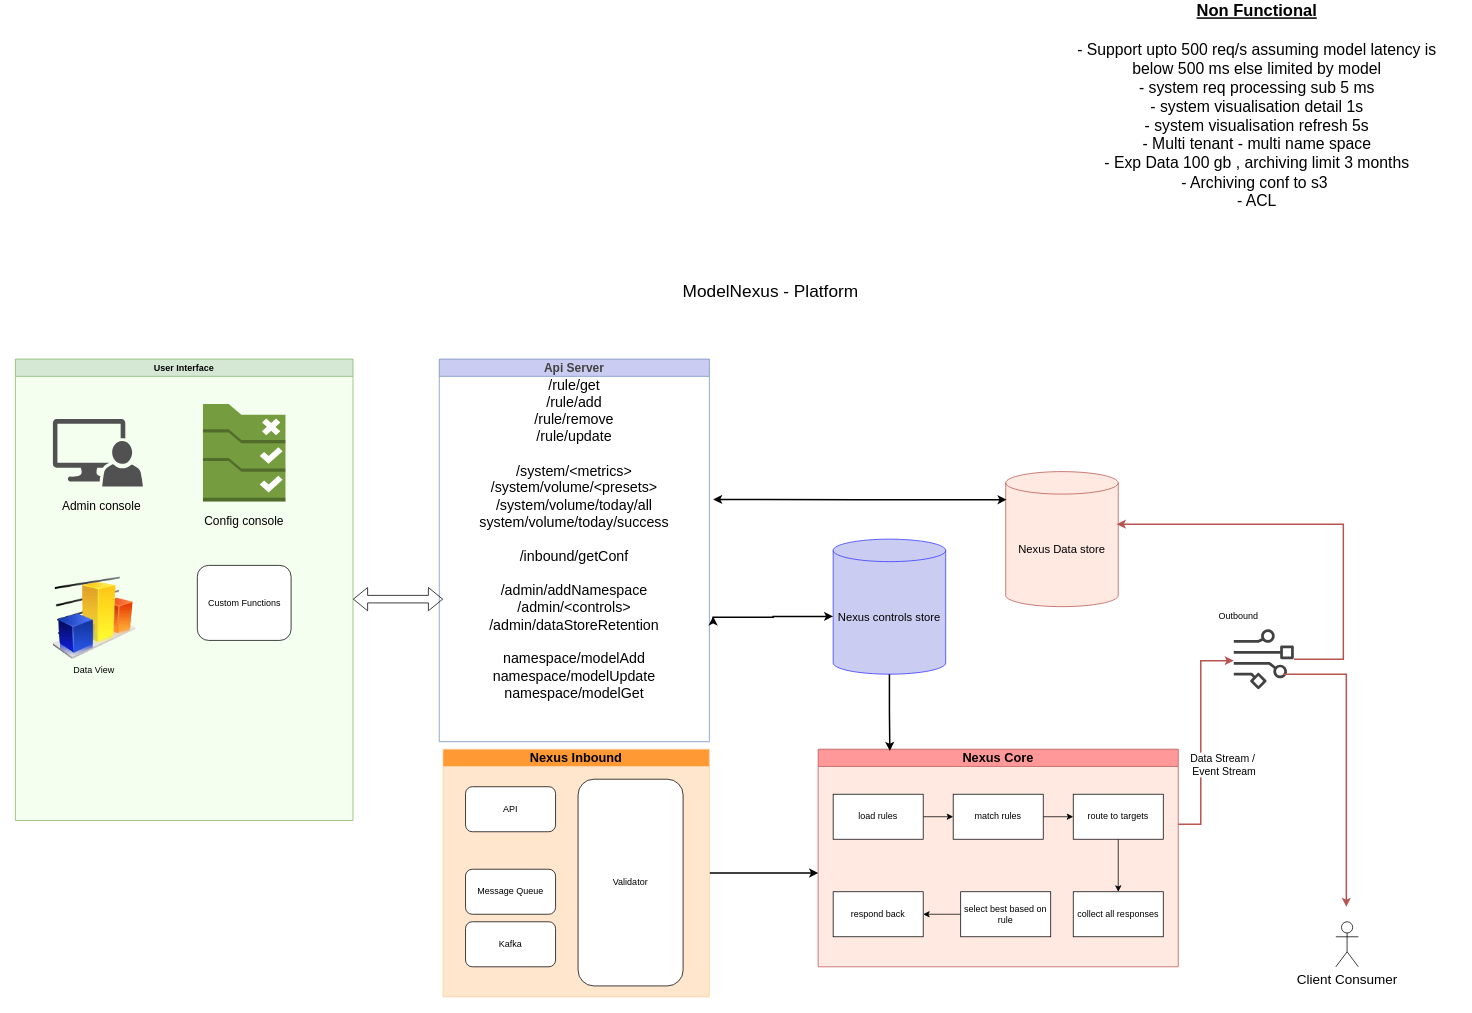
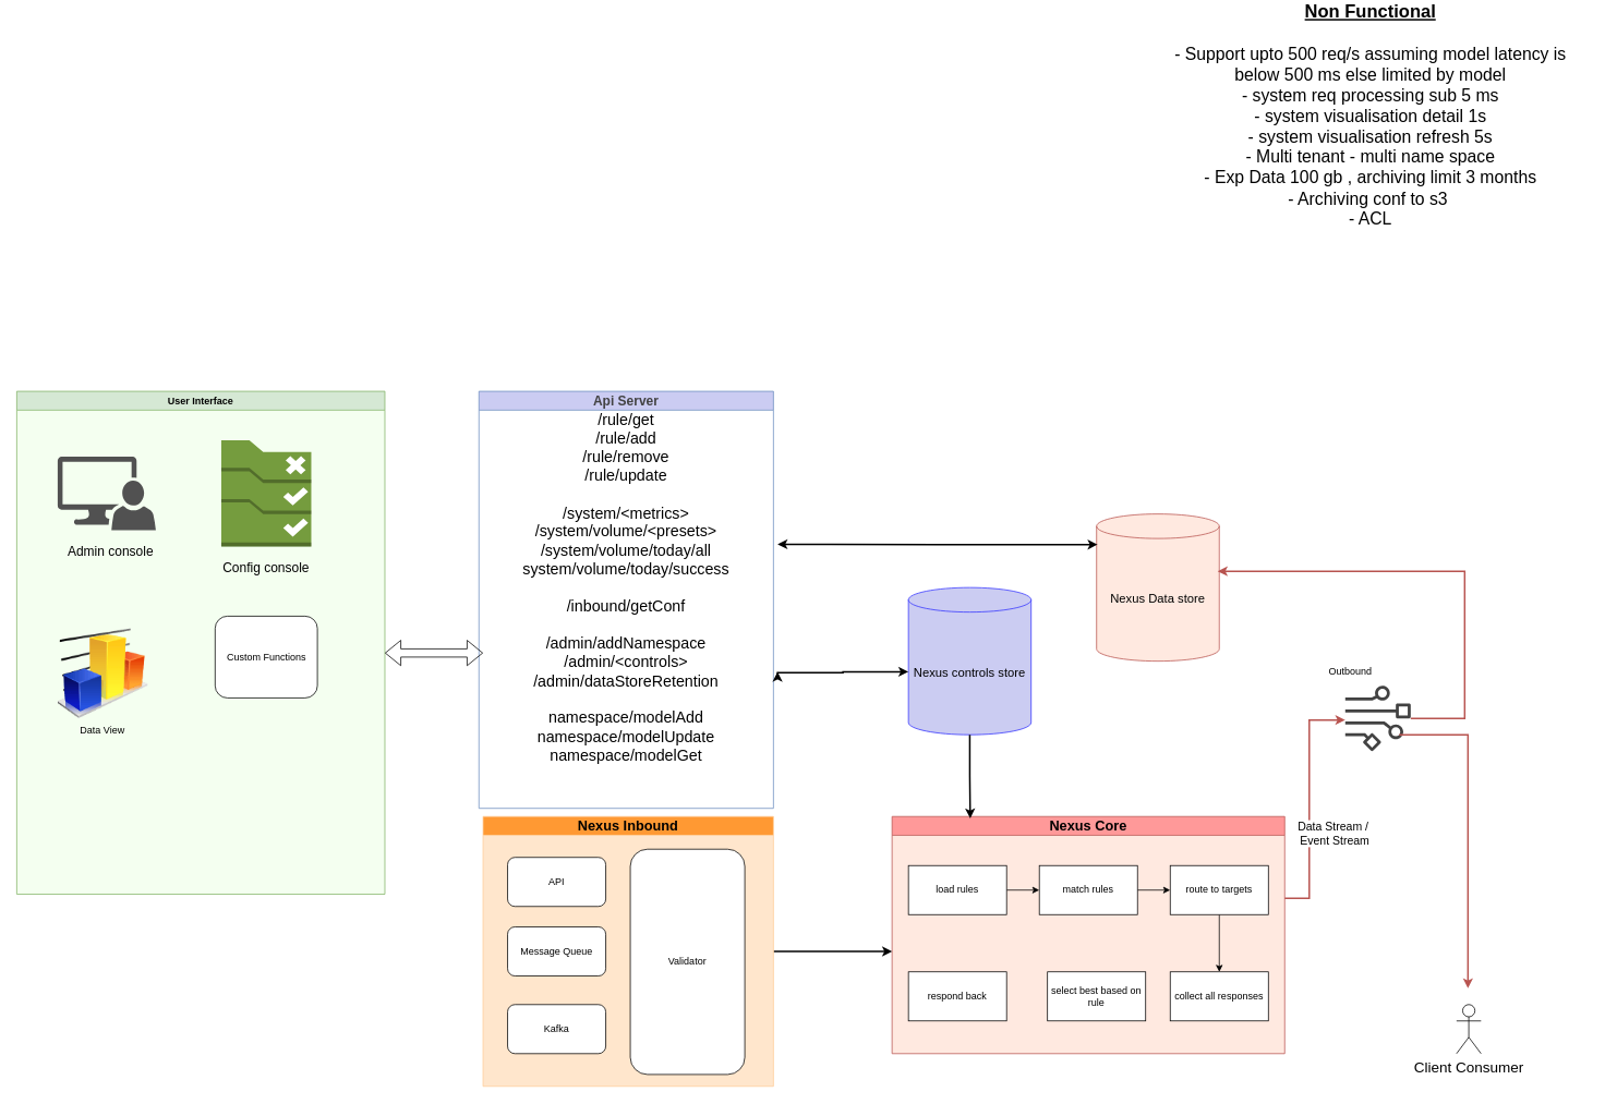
- <mxCell id="2" value="&lt;font style=&quot;font-size: 23px;&quot;&gt;ModelNexus - Platform&amp;nbsp;&lt;/font&gt;" style="text;html=1;align=center;verticalAlign=middle;whiteSpace=wrap;rounded=0;" parent="1" vertex="1"><mxGeometry x="870" y="250" width="320" height="140" as="geometry" /></mxCell>
- <mxCell id="20" value="Message Queue" style="rounded=1;whiteSpace=wrap;html=1;" parent="18" vertex="1"><mxGeometry x="30" y="160" width="120" height="60" as="geometry" /></mxCell>
+ <mxCell id="20" value="Message Queue" style="rounded=1;whiteSpace=wrap;html=1;" parent="18" vertex="1"><mxGeometry x="30" y="135" width="120" height="60" as="geometry" /></mxCell>
- <mxCell id="11" style="edgeStyle=orthogonalEdgeStyle;rounded=0;orthogonalLoop=1;jettySize=auto;html=1;exitX=0;exitY=0.5;exitDx=0;exitDy=0;entryX=1;entryY=0.5;entryDx=0;entryDy=0;" parent="3" source="12" target="13" edge="1"><mxGeometry relative="1" as="geometry" /></mxCell>
